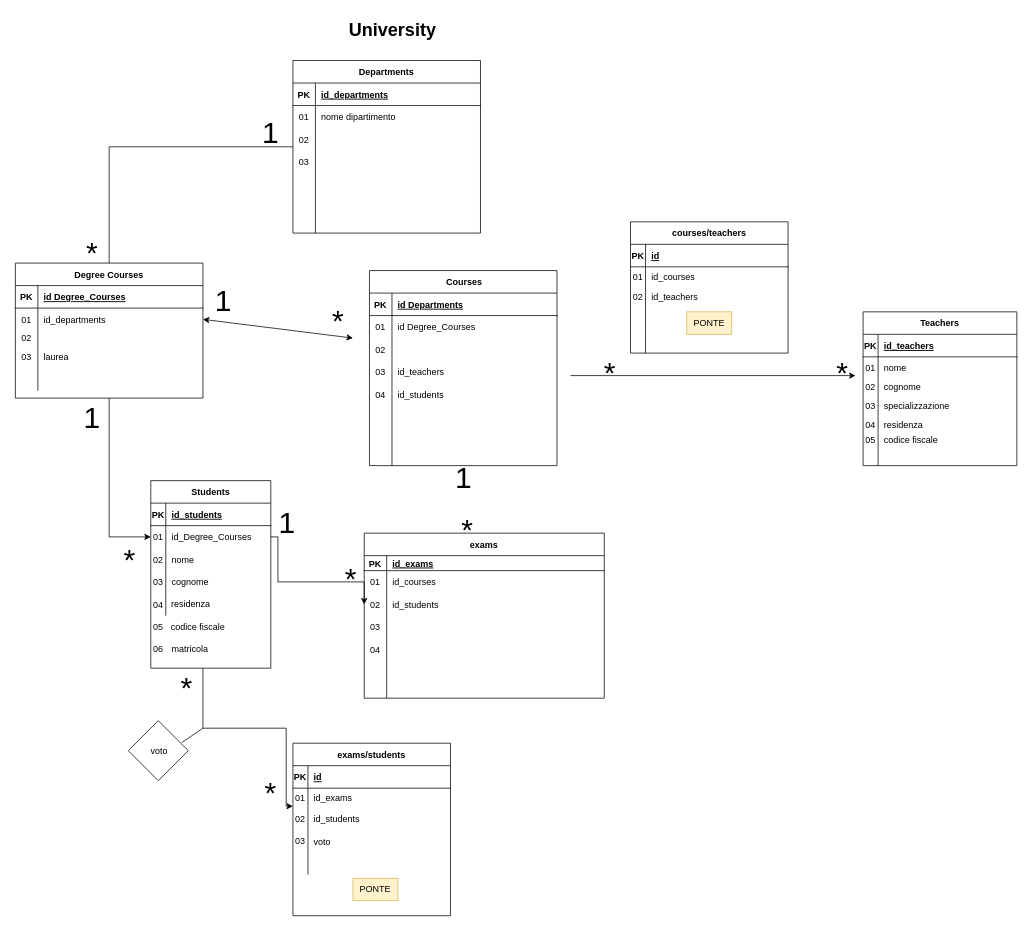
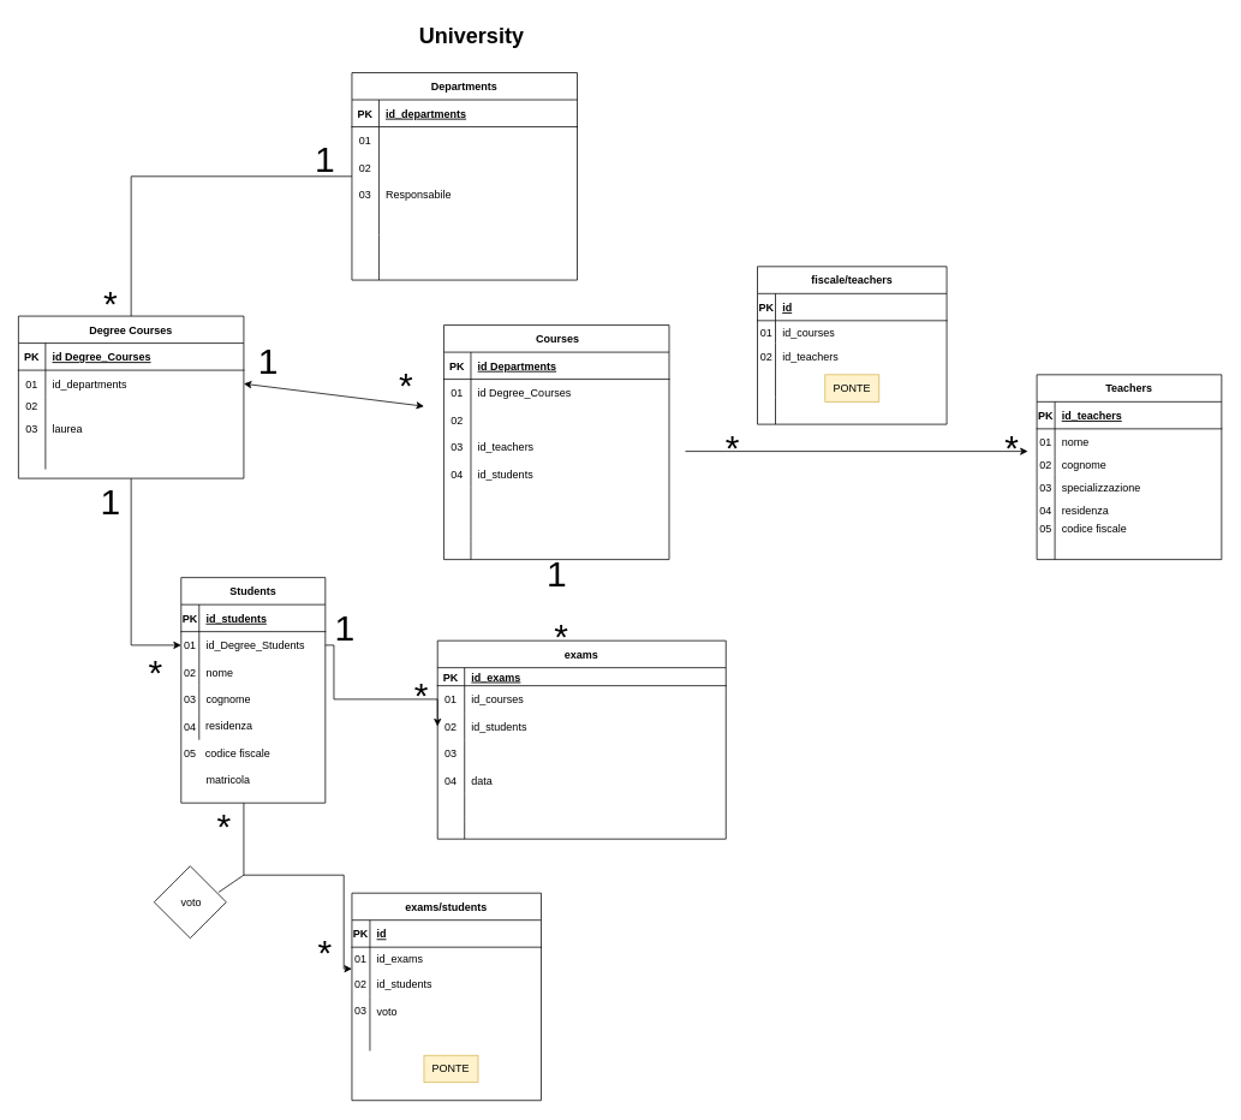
- <mxCell id="25" value="nome dipartimento" style="shape=partialRectangle;overflow=hidden;connectable=0;fillColor=none;top=0;left=0;bottom=0;right=0;align=left;spacingLeft=6;" parent="23" vertex="1"><mxGeometry x="30.0" width="220.0" height="30" as="geometry"><mxRectangle width="220.0" height="30" as="alternateBounds" /></mxGeometry></mxCell>
+ <mxCell id="30" value="Responsabile" style="shape=partialRectangle;overflow=hidden;connectable=0;fillColor=none;top=0;left=0;bottom=0;right=0;align=left;spacingLeft=6;" parent="28" vertex="1"><mxGeometry x="30.0" width="220.0" height="30" as="geometry"><mxRectangle width="220.0" height="30" as="alternateBounds" /></mxGeometry></mxCell>
- <mxCell id="121" value="courses/teachers" style="shape=table;startSize=30;container=1;collapsible=1;childLayout=tableLayout;fixedRows=1;rowLines=0;fontStyle=1;align=center;resizeLast=1;" vertex="1" parent="1"><mxGeometry x="840" y="295" width="210" height="175" as="geometry" /></mxCell>
+ <mxCell id="121" value="fiscale/teachers" style="shape=table;startSize=30;container=1;collapsible=1;childLayout=tableLayout;fixedRows=1;rowLines=0;fontStyle=1;align=center;resizeLast=1;" vertex="1" parent="1"><mxGeometry x="840" y="295" width="210" height="175" as="geometry" /></mxCell>
- <mxCell id="107" value="id_Degree_Courses" style="shape=partialRectangle;overflow=hidden;connectable=0;fillColor=none;top=0;left=0;bottom=0;right=0;align=left;spacingLeft=6;" parent="105" vertex="1"><mxGeometry x="20" width="140" height="30" as="geometry"><mxRectangle width="140" height="30" as="alternateBounds" /></mxGeometry></mxCell>
+ <mxCell id="107" value="id_Degree_Students" style="shape=partialRectangle;overflow=hidden;connectable=0;fillColor=none;top=0;left=0;bottom=0;right=0;align=left;spacingLeft=6;" parent="105" vertex="1"><mxGeometry x="20" width="140" height="30" as="geometry"><mxRectangle width="140" height="30" as="alternateBounds" /></mxGeometry></mxCell>
- <mxCell id="158" value="06" style="shape=partialRectangle;overflow=hidden;connectable=0;fillColor=none;top=0;left=0;bottom=0;right=0;" vertex="1" parent="1"><mxGeometry x="200.5" y="849" width="20" height="30" as="geometry"><mxRectangle width="20" height="30" as="alternateBounds" /></mxGeometry></mxCell>
+ <mxCell id="78" value="data " style="shape=partialRectangle;overflow=hidden;connectable=0;fillColor=none;top=0;left=0;bottom=0;right=0;align=left;spacingLeft=6;" parent="76" vertex="1"><mxGeometry x="30" width="290" height="30" as="geometry"><mxRectangle width="290" height="30" as="alternateBounds" /></mxGeometry></mxCell>
